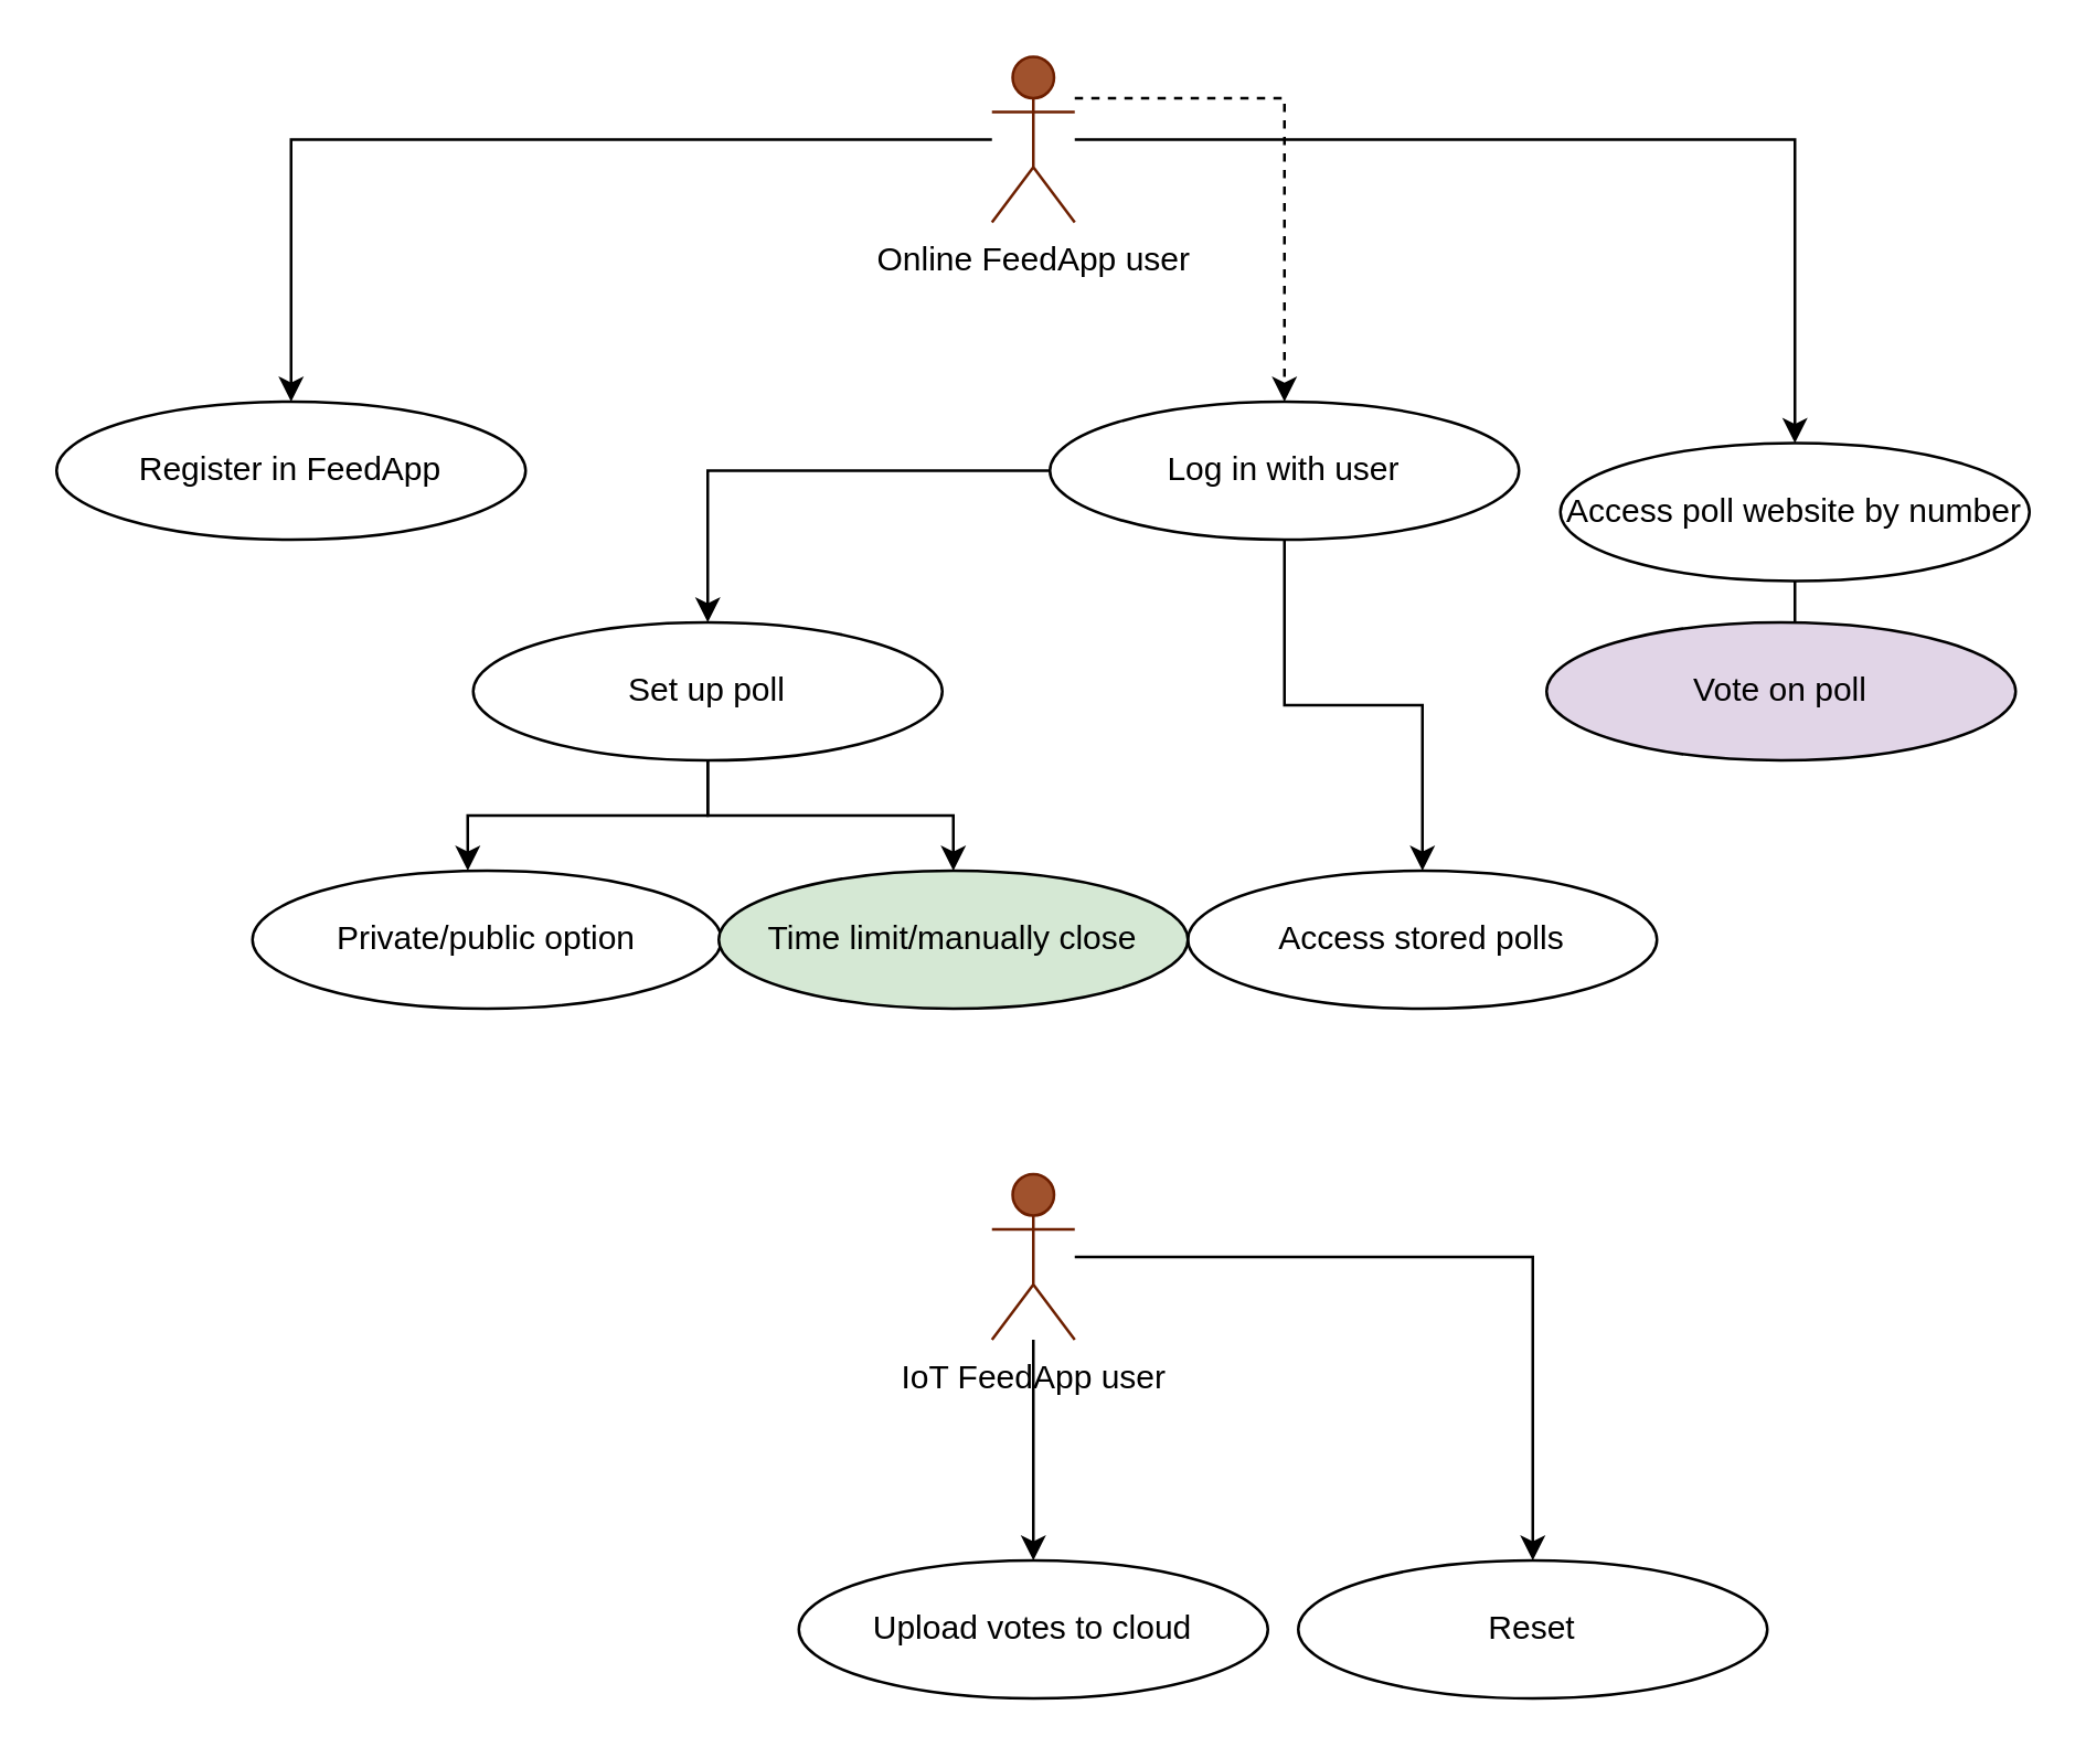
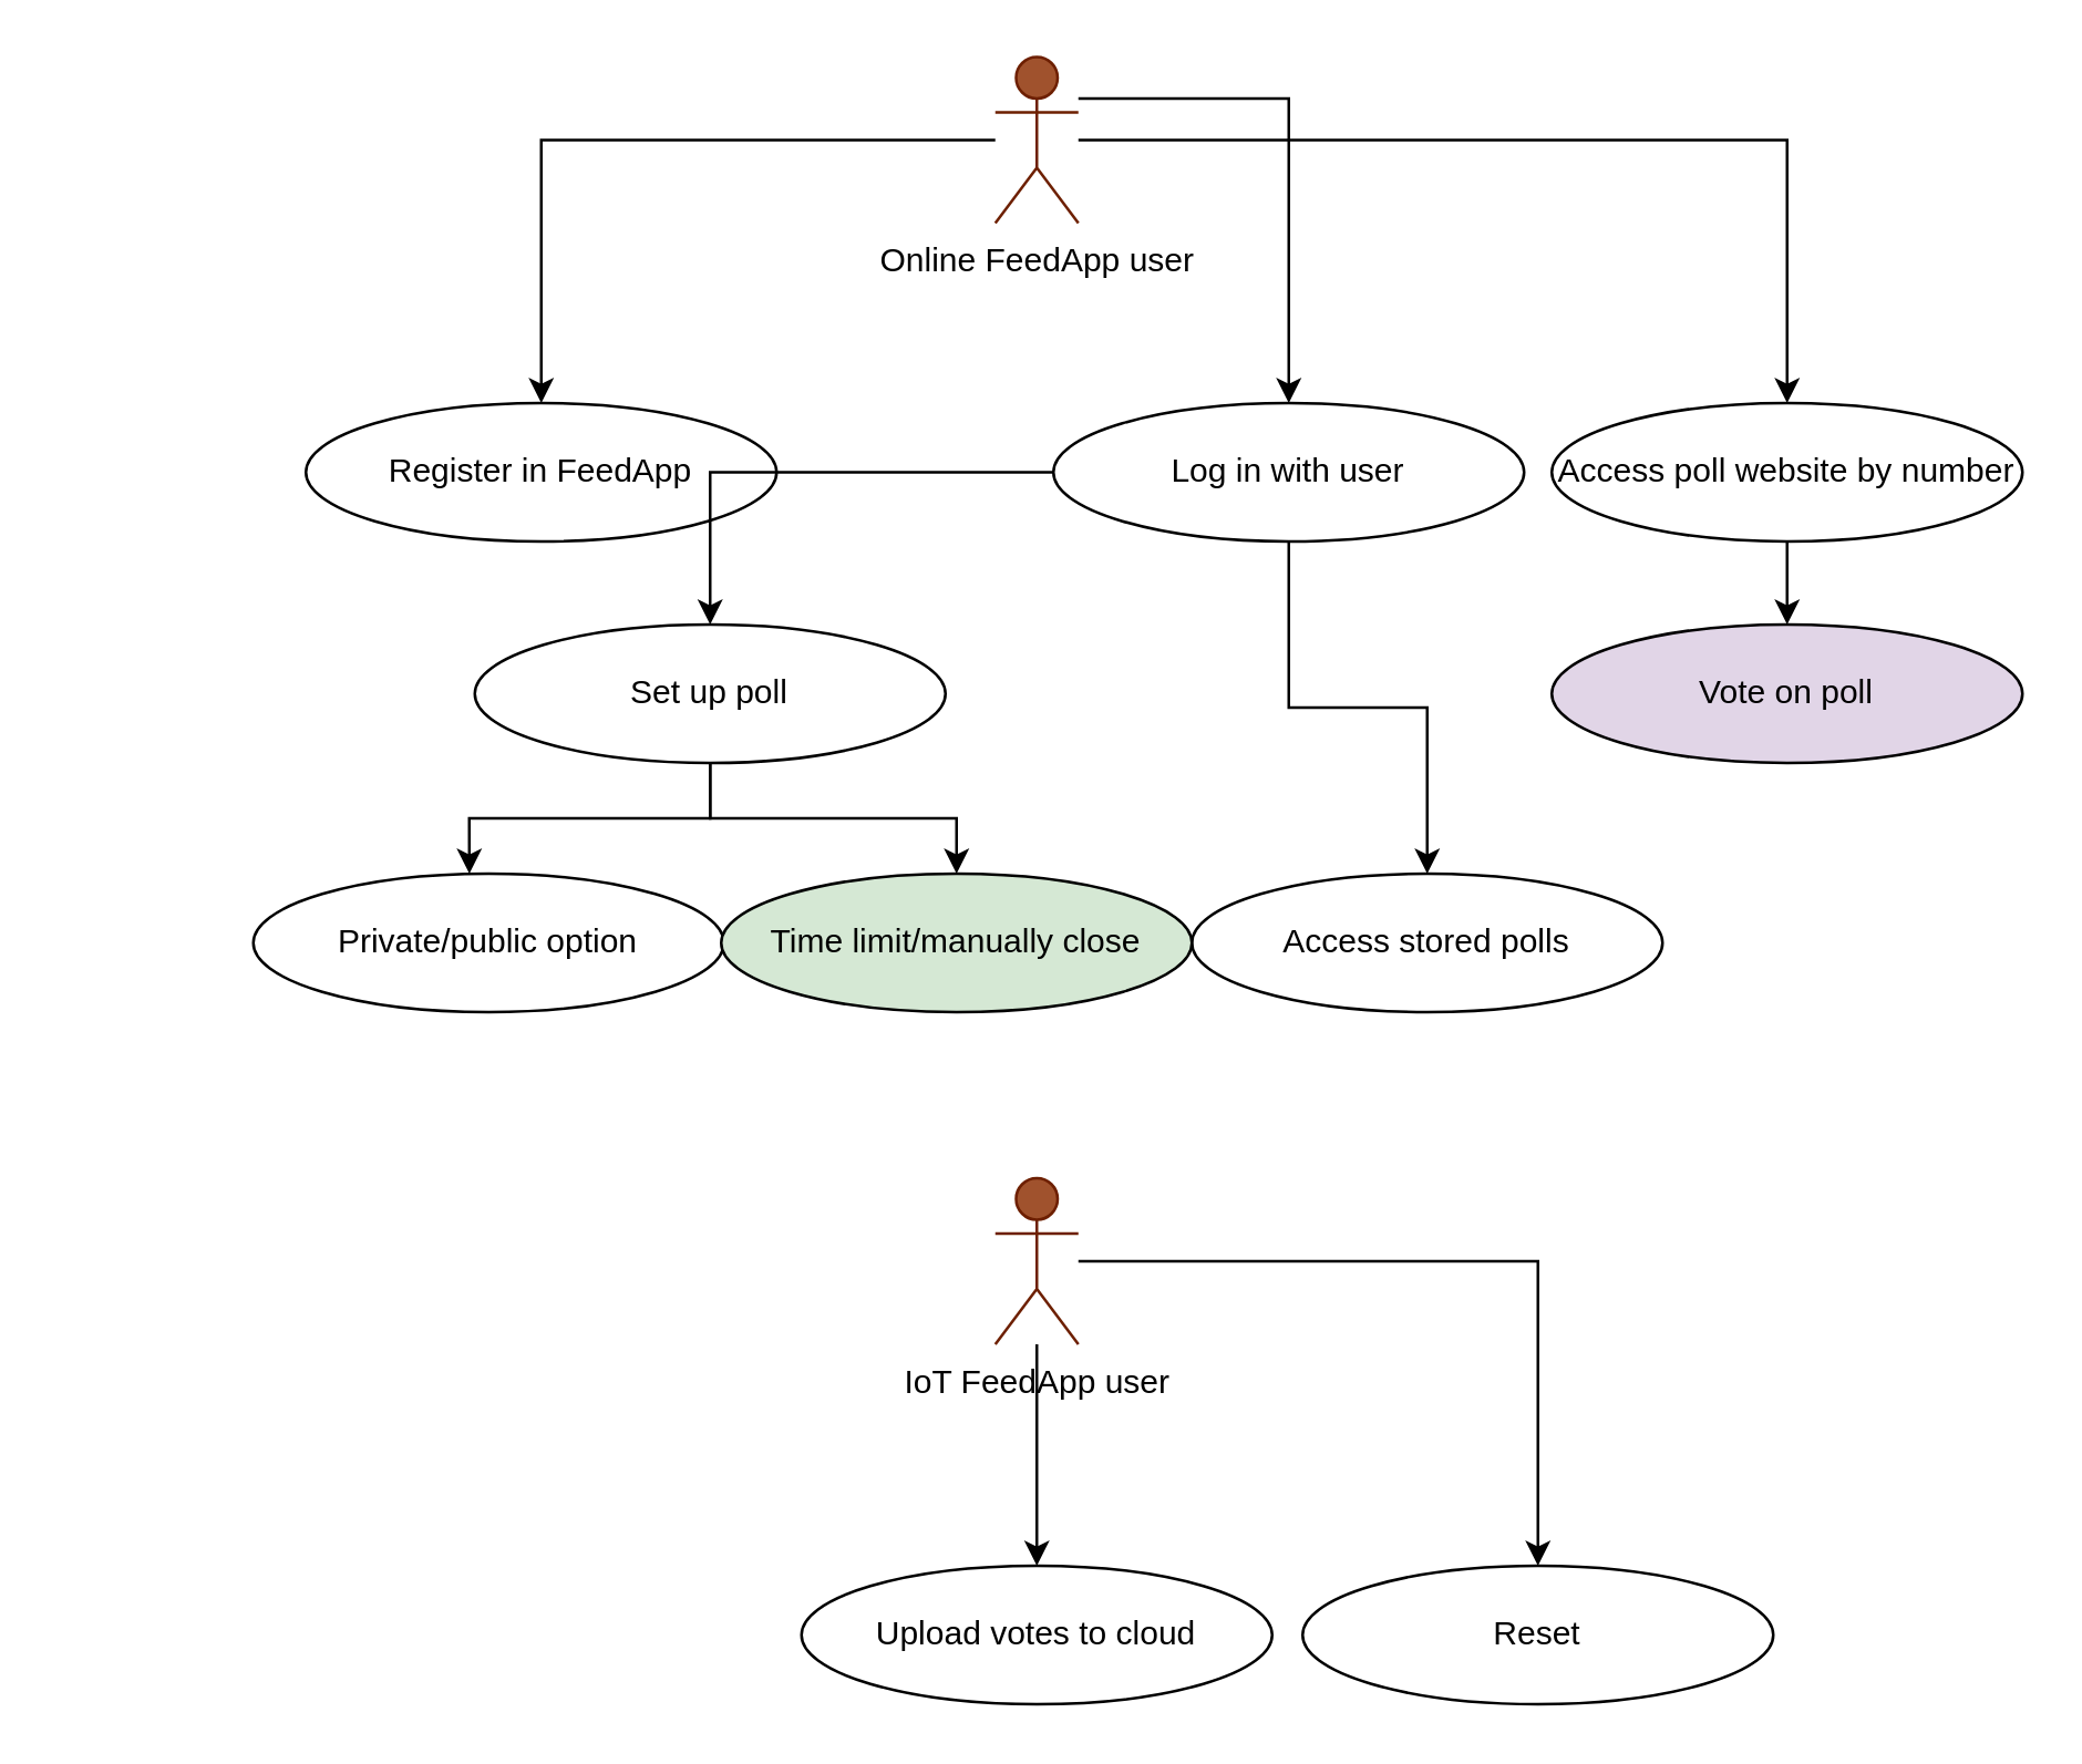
- <mxCell id="2" style="edgeStyle=orthogonalEdgeStyle;rounded=0;orthogonalLoop=1;jettySize=auto;html=1;dashed=1;" edge="1" parent="1" source="5" target="18"><mxGeometry relative="1" as="geometry"><Array as="points"><mxPoint x="465" y="35" /></Array></mxGeometry></mxCell>
+ <mxCell id="2" style="edgeStyle=orthogonalEdgeStyle;rounded=0;orthogonalLoop=1;jettySize=auto;html=1;" edge="1" parent="1" source="5" target="18"><mxGeometry relative="1" as="geometry"><Array as="points"><mxPoint x="465" y="35" /></Array></mxGeometry></mxCell>
- <mxCell id="6" value="Register in FeedApp" style="ellipse;whiteSpace=wrap;html=1;" vertex="1" parent="1"><mxGeometry x="20" y="145" width="170" height="50" as="geometry" /></mxCell>
+ <mxCell id="6" value="Register in FeedApp" style="ellipse;whiteSpace=wrap;html=1;" vertex="1" parent="1"><mxGeometry x="110" y="145" width="170" height="50" as="geometry" /></mxCell>
- <mxCell id="12" value="Access poll website by number" style="ellipse;whiteSpace=wrap;html=1;" vertex="1" parent="1"><mxGeometry x="565" y="160" width="170" height="50" as="geometry" /></mxCell>
+ <mxCell id="12" value="Access poll website by number" style="ellipse;whiteSpace=wrap;html=1;" vertex="1" parent="1"><mxGeometry x="560" y="145" width="170" height="50" as="geometry" /></mxCell>
